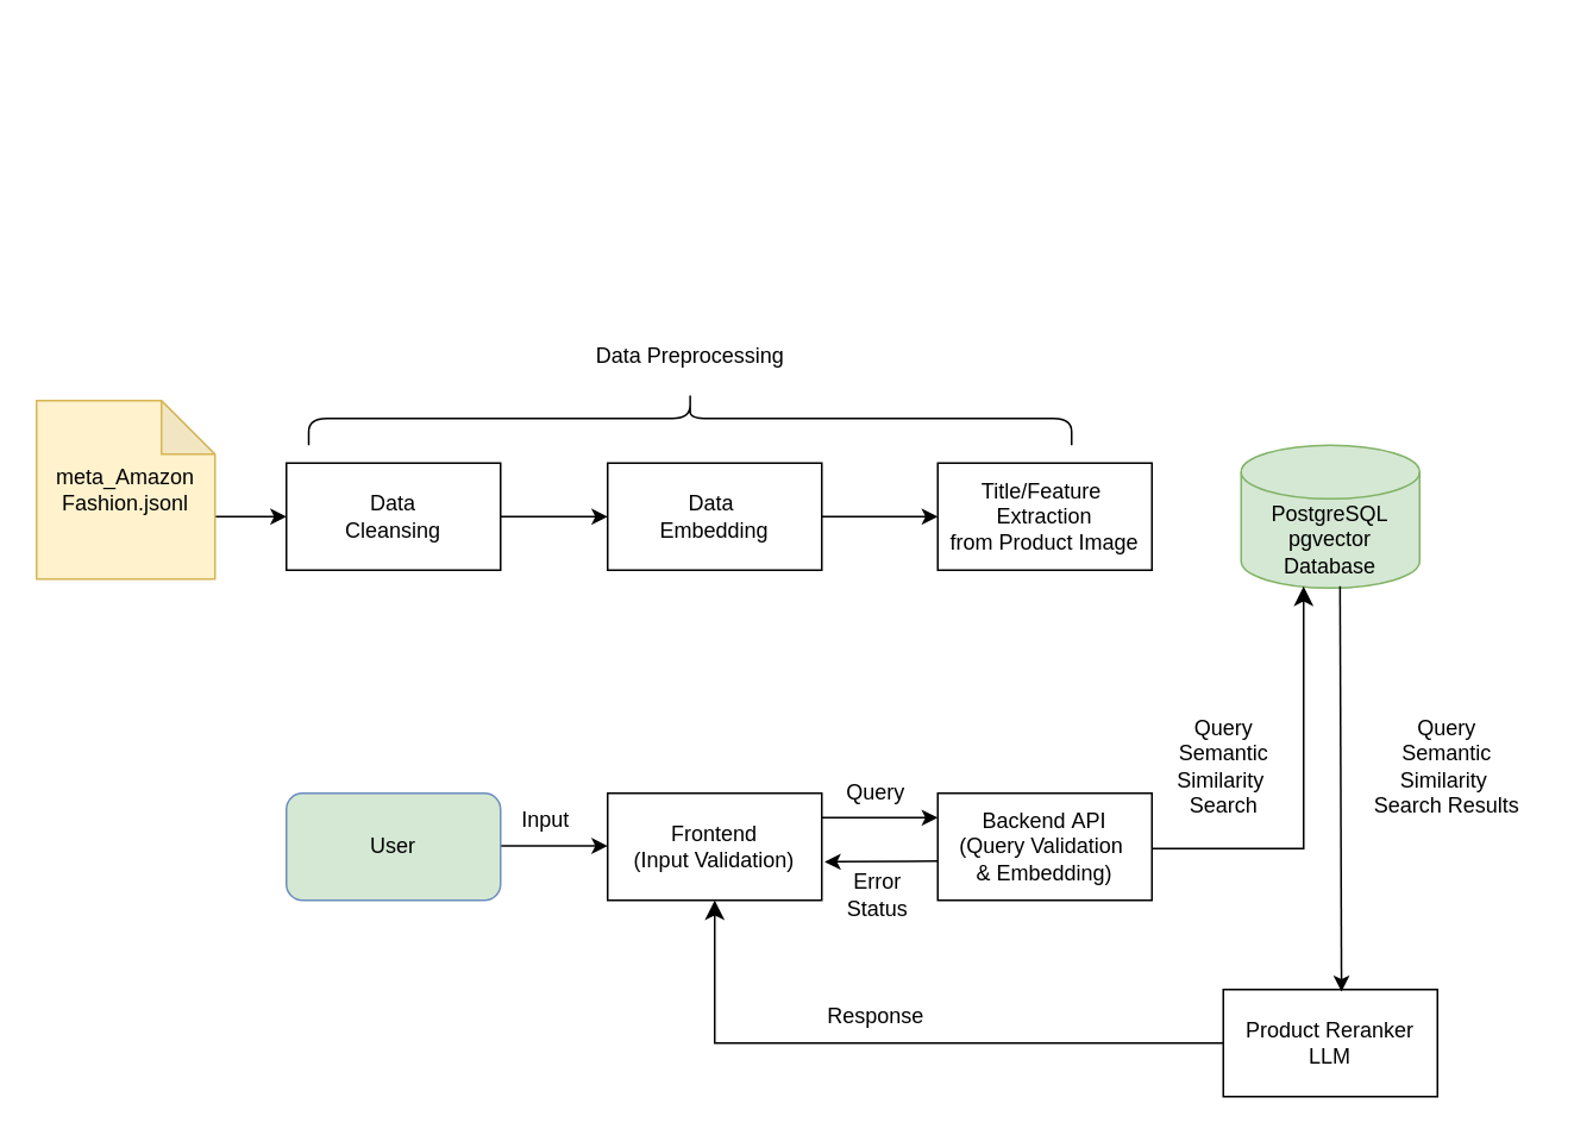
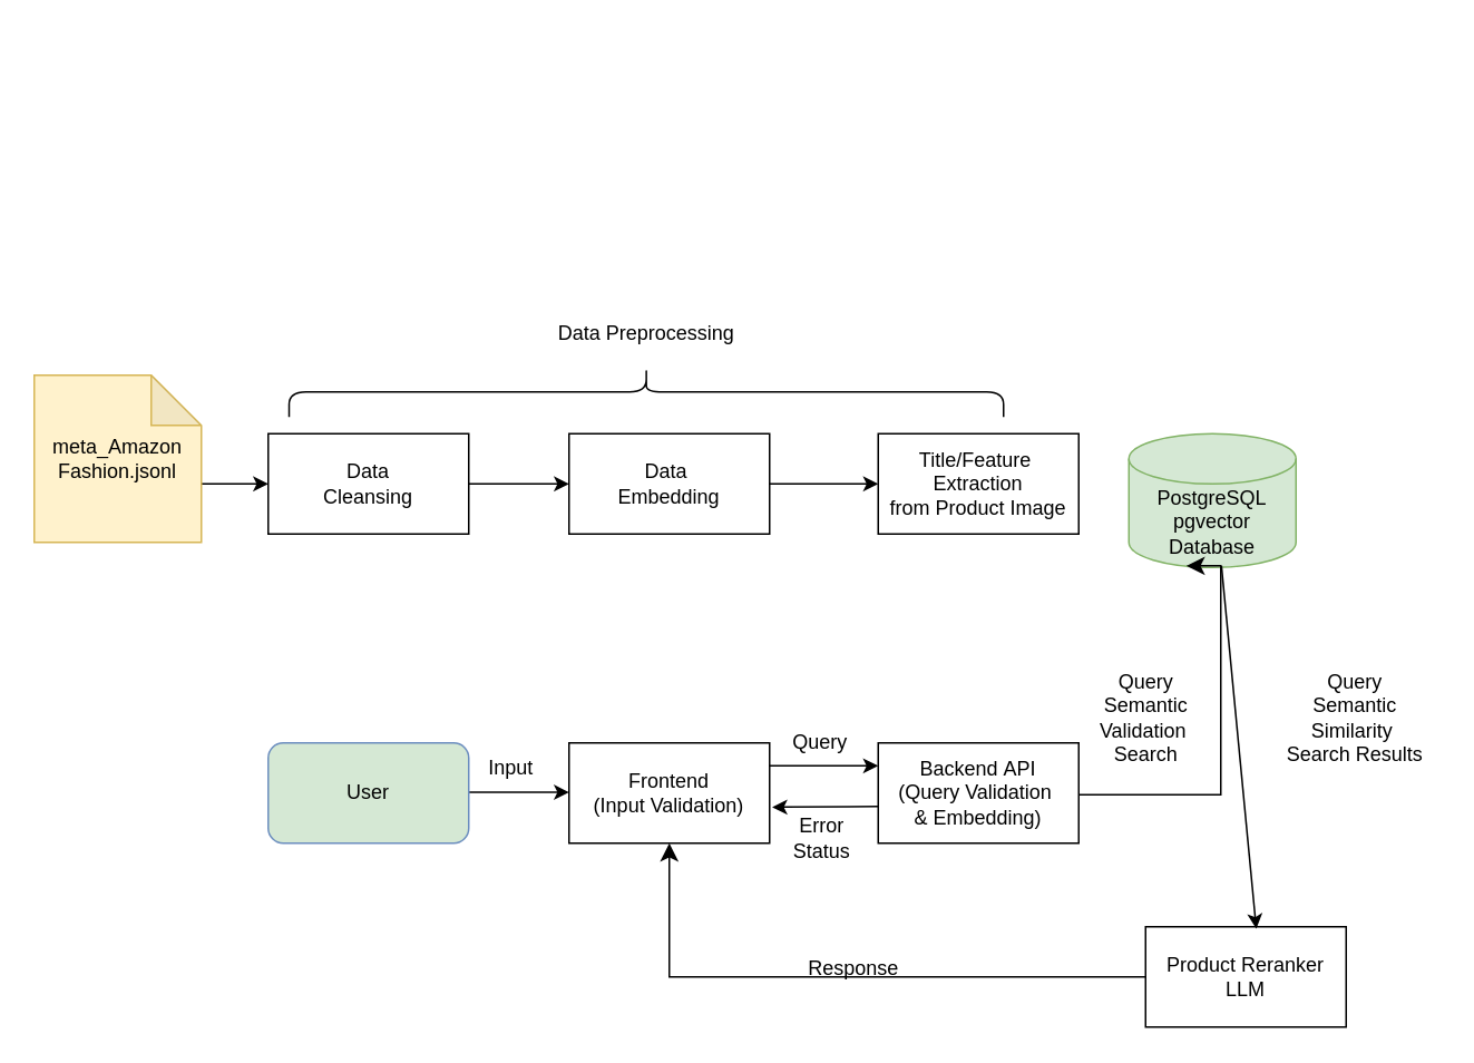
- <mxCell id="2" value="PostgreSQL&lt;div&gt;pgvector&lt;/div&gt;&lt;div&gt;Database&lt;/div&gt;" style="shape=cylinder3;whiteSpace=wrap;html=1;boundedLbl=1;backgroundOutline=1;size=15;fillColor=#d5e8d4;strokeColor=#82b366;" vertex="1" parent="1"><mxGeometry x="695" y="249" width="100" height="80" as="geometry" /></mxCell>
+ <mxCell id="2" value="PostgreSQL&lt;div&gt;pgvector&lt;/div&gt;&lt;div&gt;Database&lt;/div&gt;" style="shape=cylinder3;whiteSpace=wrap;html=1;boundedLbl=1;backgroundOutline=1;size=15;fillColor=#d5e8d4;strokeColor=#82b366;" vertex="1" parent="1"><mxGeometry x="675" y="259" width="100" height="80" as="geometry" /></mxCell>
- <mxCell id="22" value="Query&lt;div&gt;Semantic&lt;/div&gt;&lt;div&gt;Similarity&amp;nbsp;&lt;/div&gt;&lt;div&gt;Search&lt;/div&gt;" style="text;html=1;align=center;verticalAlign=middle;resizable=0;points=[];autosize=1;strokeColor=none;fillColor=none;" vertex="1" parent="1"><mxGeometry x="645" y="394" width="80" height="70" as="geometry" /></mxCell>
+ <mxCell id="22" value="Query&lt;div&gt;Semantic&lt;/div&gt;&lt;div&gt;Validation&amp;nbsp;&lt;/div&gt;&lt;div&gt;Search&lt;/div&gt;" style="text;html=1;align=center;verticalAlign=middle;resizable=0;points=[];autosize=1;strokeColor=none;fillColor=none;" vertex="1" parent="1"><mxGeometry x="645" y="394" width="80" height="70" as="geometry" /></mxCell>
- <mxCell id="16" value="Response" style="text;html=1;align=center;verticalAlign=middle;resizable=0;points=[];autosize=1;strokeColor=none;fillColor=none;" vertex="1" parent="1"><mxGeometry x="450" y="554" width="80" height="30" as="geometry" /></mxCell>
+ <mxCell id="16" value="Response" style="text;html=1;align=center;verticalAlign=middle;resizable=0;points=[];autosize=1;strokeColor=none;fillColor=none;" vertex="1" parent="1"><mxGeometry x="470" y="564" width="80" height="30" as="geometry" /></mxCell>
